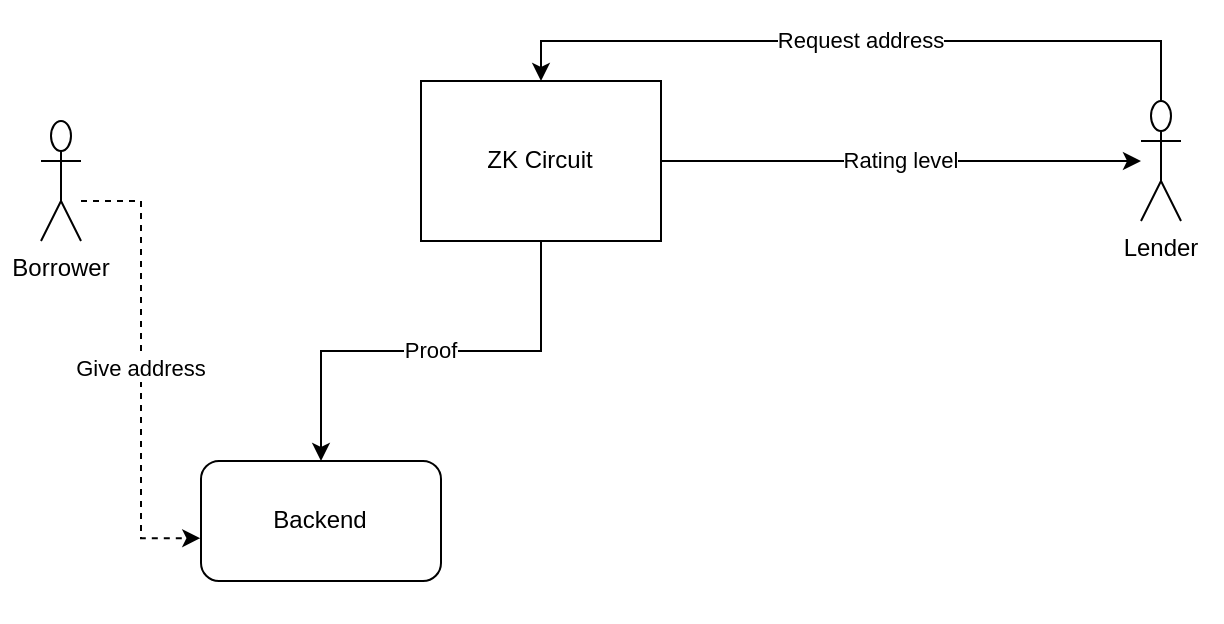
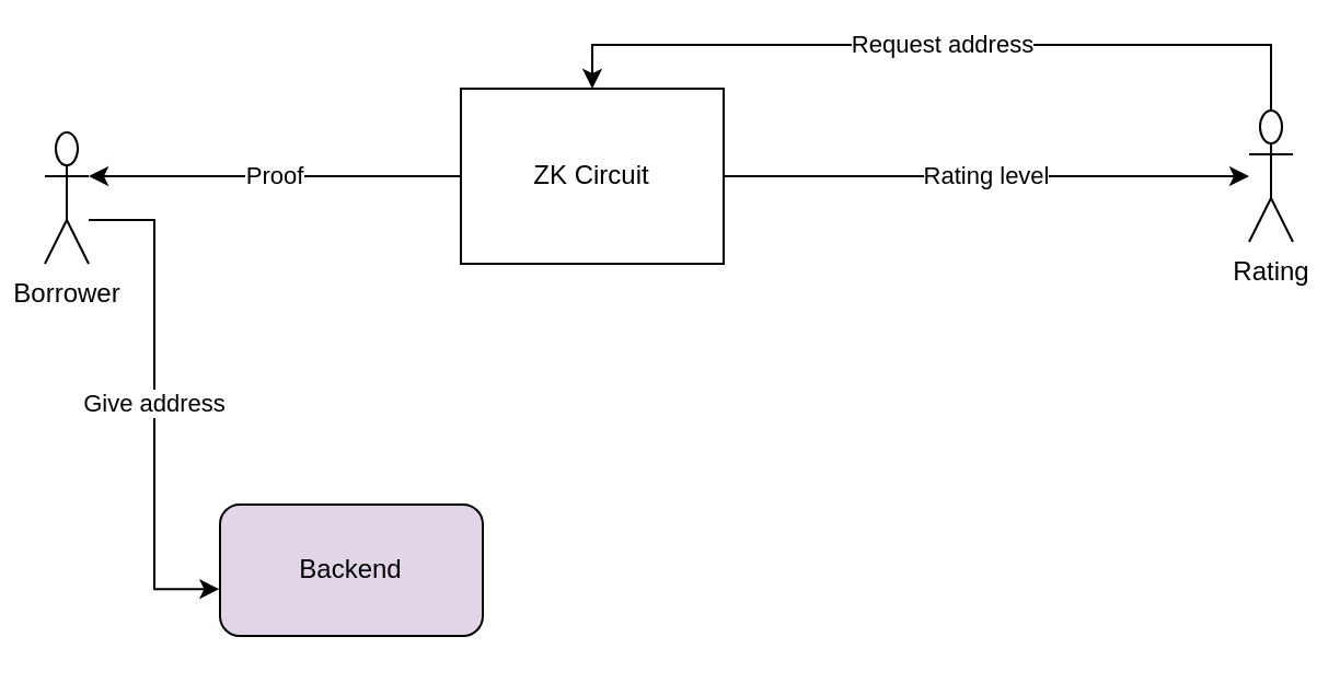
- <mxCell id="7" value="Lender" style="shape=umlActor;verticalLabelPosition=bottom;verticalAlign=top;html=1;outlineConnect=0;" vertex="1" parent="1"><mxGeometry x="570" y="50" width="20" height="60" as="geometry" /></mxCell>
+ <mxCell id="7" value="Rating" style="shape=umlActor;verticalLabelPosition=bottom;verticalAlign=top;html=1;outlineConnect=0;" vertex="1" parent="1"><mxGeometry x="570" y="50" width="20" height="60" as="geometry" /></mxCell>
- <mxCell id="8" value="Give address" style="edgeStyle=orthogonalEdgeStyle;rounded=0;orthogonalLoop=1;jettySize=auto;html=1;entryX=-0.003;entryY=0.643;entryDx=0;entryDy=0;entryPerimeter=0;dashed=1;" edge="1" parent="1" source="2" target="3"><mxGeometry relative="1" as="geometry"><Array as="points"><mxPoint x="70" y="100" /><mxPoint x="70" y="269" /></Array></mxGeometry></mxCell>
+ <mxCell id="8" value="Give address" style="edgeStyle=orthogonalEdgeStyle;rounded=0;orthogonalLoop=1;jettySize=auto;html=1;entryX=-0.003;entryY=0.643;entryDx=0;entryDy=0;entryPerimeter=0;" edge="1" parent="1" source="2" target="3"><mxGeometry relative="1" as="geometry"><Array as="points"><mxPoint x="70" y="100" /><mxPoint x="70" y="269" /></Array></mxGeometry></mxCell>
- <mxCell id="9" value="Proof" style="edgeStyle=orthogonalEdgeStyle;rounded=0;orthogonalLoop=1;jettySize=auto;html=1;" edge="1" parent="1" source="5" target="3"><mxGeometry relative="1" as="geometry" /></mxCell>
+ <mxCell id="9" value="Proof" style="edgeStyle=orthogonalEdgeStyle;rounded=0;orthogonalLoop=1;jettySize=auto;html=1;entryX=1;entryY=0.333;entryDx=0;entryDy=0;entryPerimeter=0;" edge="1" parent="1" source="5" target="2"><mxGeometry relative="1" as="geometry" /></mxCell>
- <mxCell id="3" value="Backend" style="rounded=1;whiteSpace=wrap;html=1;" parent="1" vertex="1"><mxGeometry x="100" y="230" width="120" height="60" as="geometry" /></mxCell>
+ <mxCell id="3" value="Backend" style="rounded=1;whiteSpace=wrap;html=1;fillColor=#e1d5e7;" parent="1" vertex="1"><mxGeometry x="100" y="230" width="120" height="60" as="geometry" /></mxCell>
